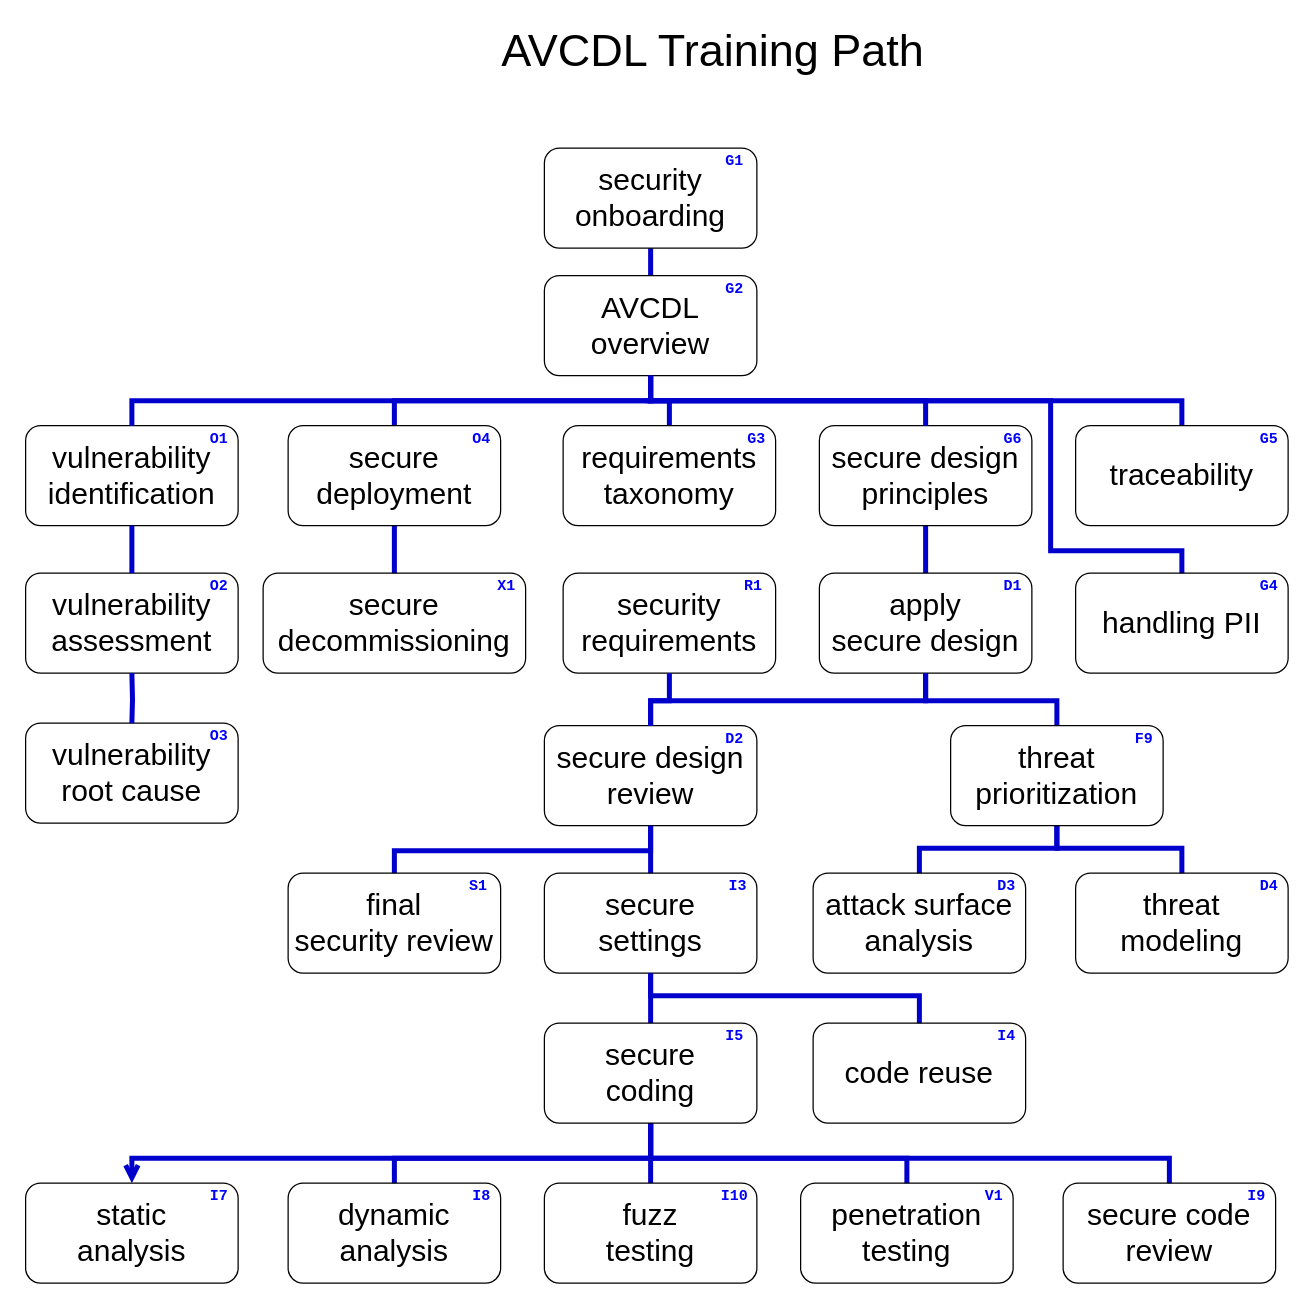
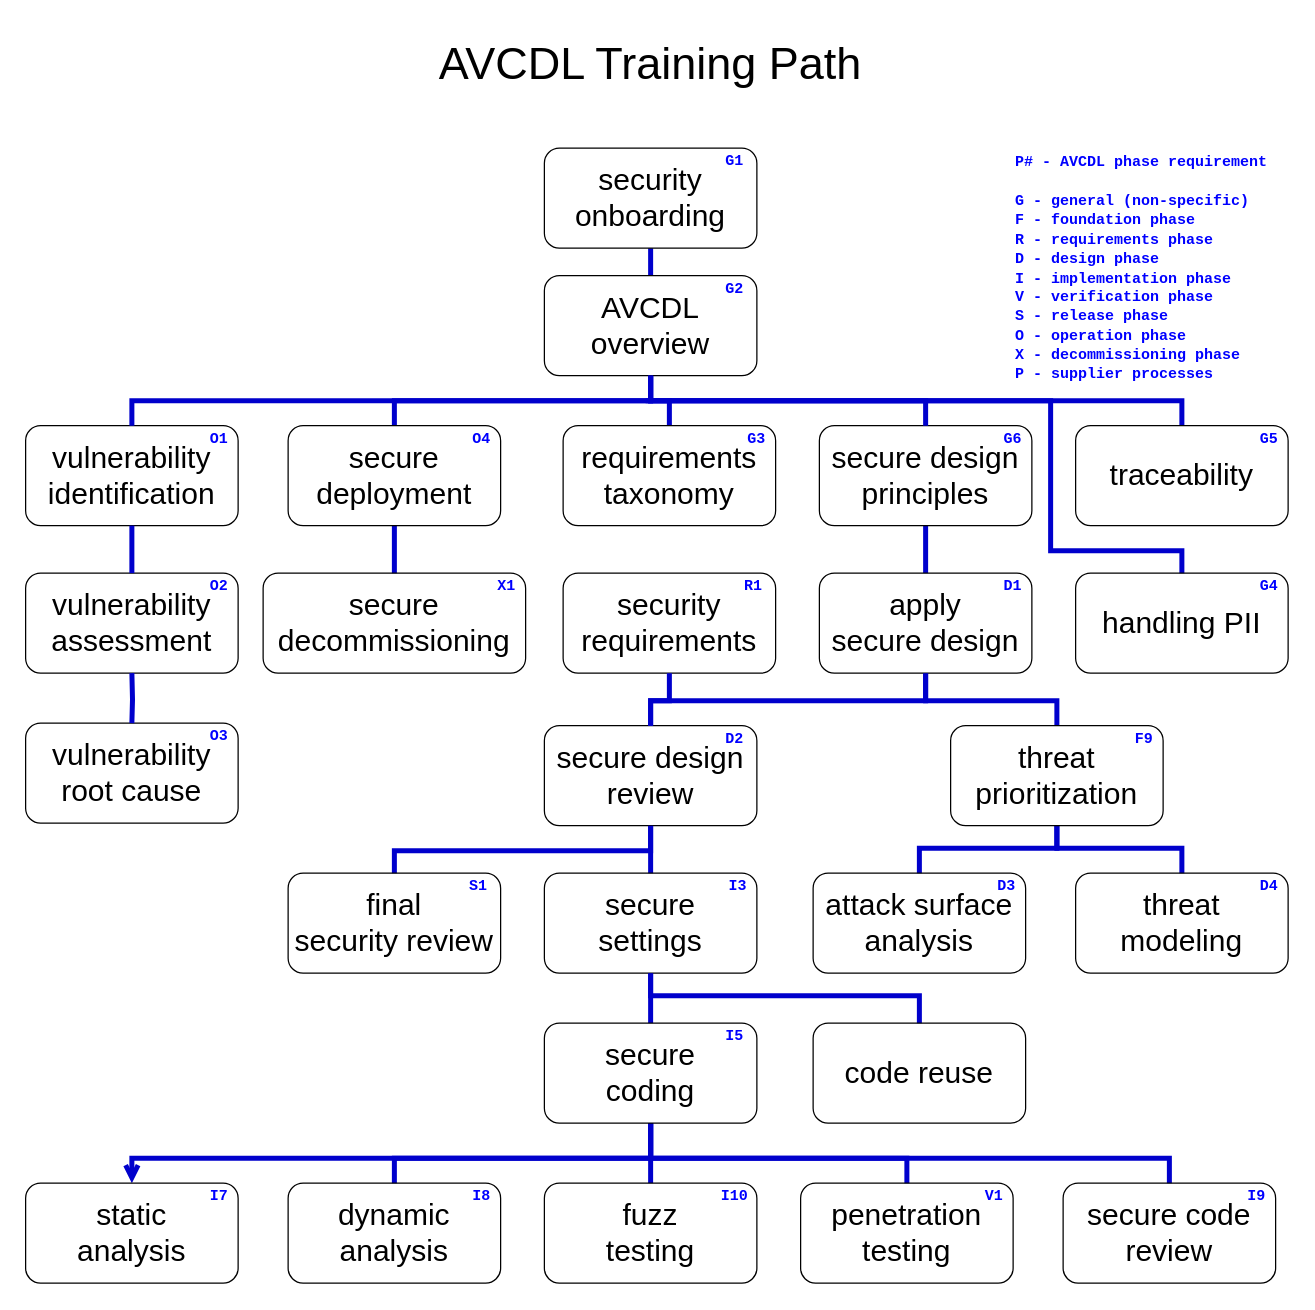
- <mxCell id="82" value="&lt;font style=&quot;font-size: 36px&quot;&gt;AVCDL Training Path&lt;/font&gt;" style="text;html=1;strokeColor=none;fillColor=none;align=center;verticalAlign=middle;whiteSpace=wrap;rounded=0;" parent="81" vertex="1"><mxGeometry x="375" y="10" width="390" height="60" as="geometry" /></mxCell>
+ <mxCell id="82" value="&lt;font style=&quot;font-size: 36px&quot;&gt;AVCDL Training Path&lt;/font&gt;" style="text;html=1;strokeColor=none;fillColor=none;align=center;verticalAlign=middle;whiteSpace=wrap;rounded=0;" parent="81" vertex="1"><mxGeometry x="325" y="20" width="390" height="60" as="geometry" /></mxCell>
+ <mxCell id="80" value="&lt;font face=&quot;Courier New&quot; color=&quot;#0000ff&quot;&gt;&lt;b&gt;P# - AVCDL phase requirement&lt;br&gt;&lt;br&gt;G - general (non-specific)&lt;br&gt;F - foundation phase&lt;br&gt;R - requirements phase&lt;br&gt;D - design phase&lt;br&gt;I - implementation phase&lt;br&gt;V - verification phase&lt;br&gt;S - release phase&lt;br&gt;O - operation phase&lt;br&gt;X - decommissioning phase&lt;br&gt;P - supplier processes&lt;br&gt;&lt;/b&gt;&lt;/font&gt;" style="text;html=1;strokeColor=none;fillColor=none;align=left;verticalAlign=middle;whiteSpace=wrap;rounded=0;" parent="79" vertex="1"><mxGeometry x="810" y="118" width="220" height="192" as="geometry" /></mxCell>
- <mxCell id="50" value="&lt;font face=&quot;Courier New&quot; color=&quot;#0000ff&quot;&gt;&lt;b&gt;I4&lt;/b&gt;&lt;/font&gt;" style="text;html=1;strokeColor=none;fillColor=none;align=center;verticalAlign=middle;whiteSpace=wrap;rounded=0;strokeWidth=4;" parent="1" vertex="1"><mxGeometry x="790" y="818" width="30" height="20" as="geometry" /></mxCell>
